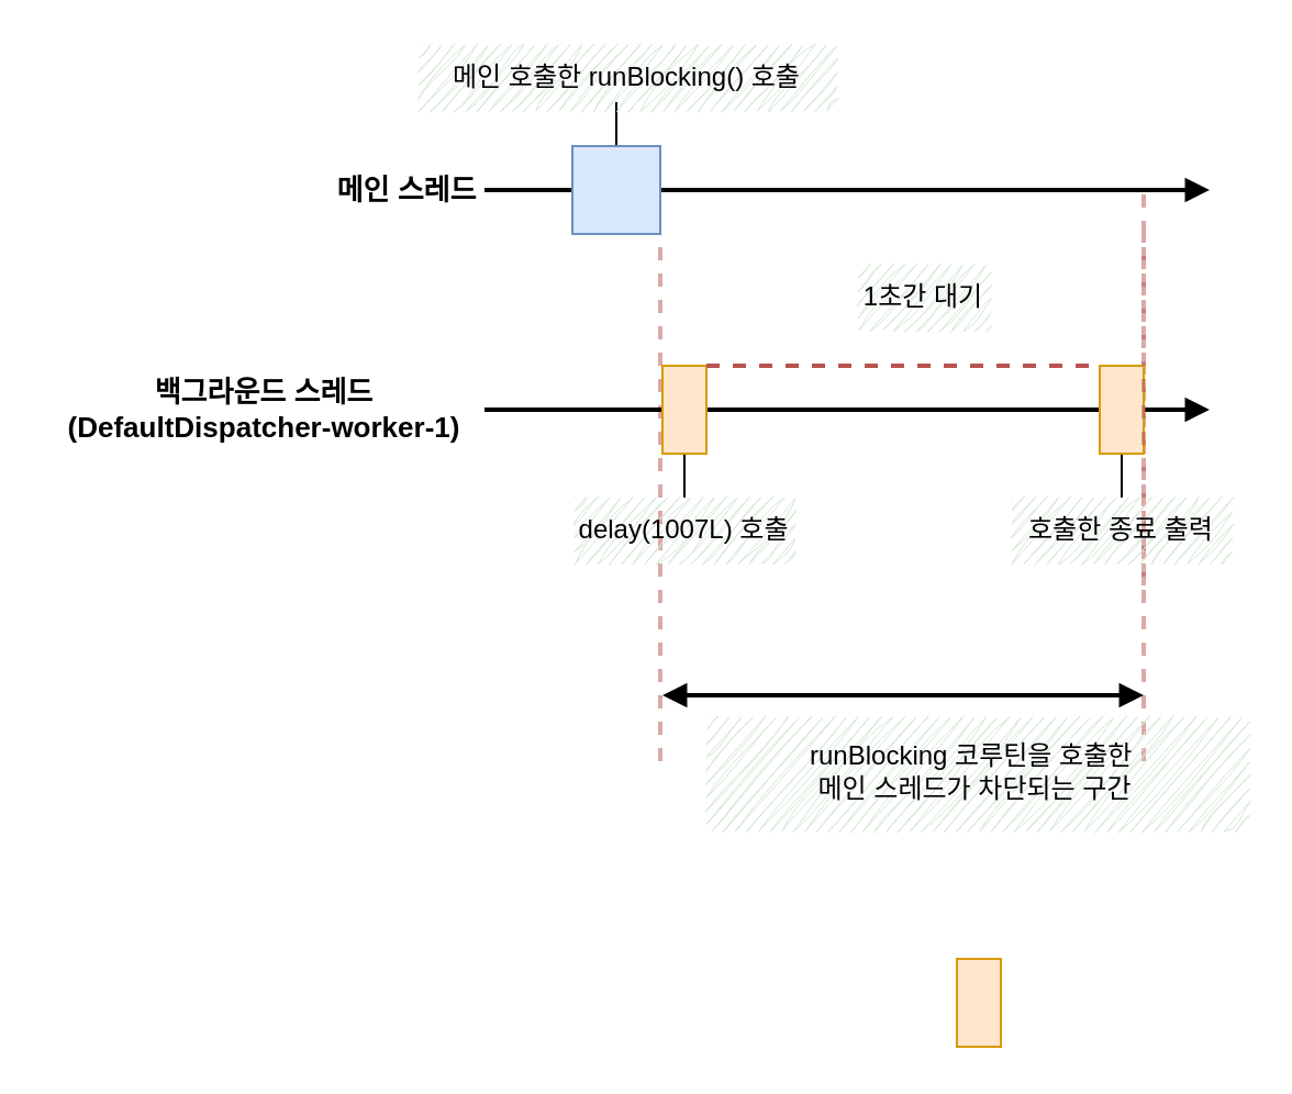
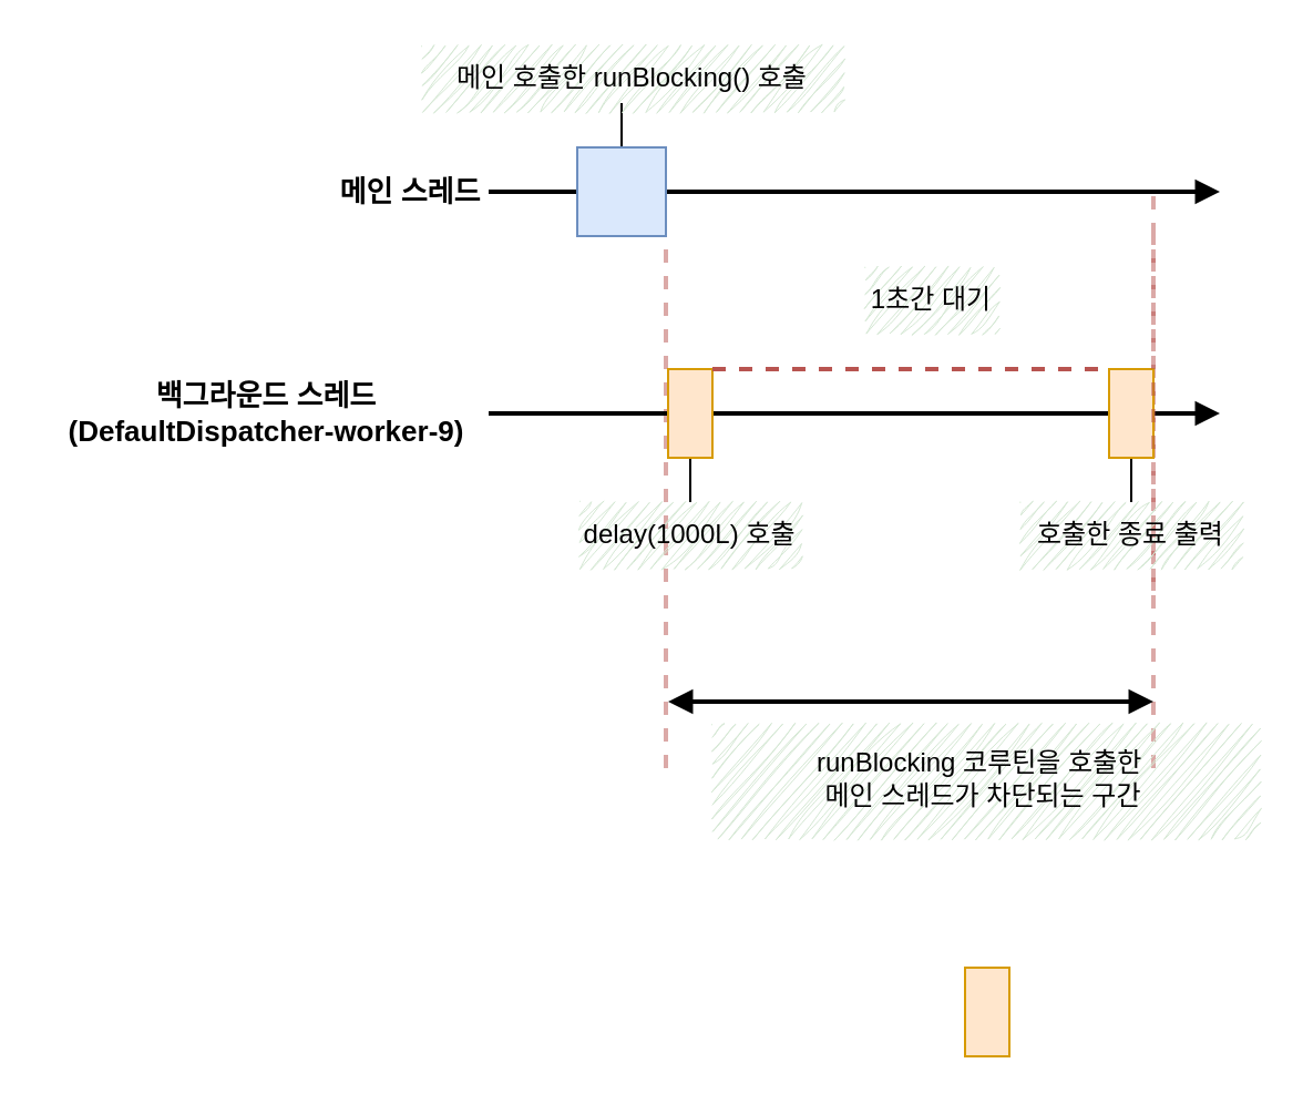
- <mxCell id="15" value="백그라운드 스레드&lt;div&gt;(DefaultDispatcher-worker-1)&lt;/div&gt;" style="text;html=1;align=center;verticalAlign=middle;whiteSpace=wrap;rounded=0;fontStyle=1;fontSize=13;" vertex="1" parent="1"><mxGeometry x="20" y="171" width="200" height="30" as="geometry" /></mxCell>
+ <mxCell id="15" value="백그라운드 스레드&lt;div&gt;(DefaultDispatcher-worker-9)&lt;/div&gt;" style="text;html=1;align=center;verticalAlign=middle;whiteSpace=wrap;rounded=0;fontStyle=1;fontSize=13;" vertex="1" parent="1"><mxGeometry x="20" y="171" width="200" height="30" as="geometry" /></mxCell>
- <mxCell id="16" value="delay(1007L) 호출" style="text;html=1;align=center;verticalAlign=middle;whiteSpace=wrap;rounded=0;fillColor=#d5e8d4;strokeColor=none;sketch=1;curveFitting=1;jiggle=2;" vertex="1" parent="1"><mxGeometry x="261" y="226" width="100" height="30" as="geometry" /></mxCell>
+ <mxCell id="16" value="delay(1000L) 호출" style="text;html=1;align=center;verticalAlign=middle;whiteSpace=wrap;rounded=0;fillColor=#d5e8d4;strokeColor=none;sketch=1;curveFitting=1;jiggle=2;" vertex="1" parent="1"><mxGeometry x="261" y="226" width="100" height="30" as="geometry" /></mxCell>
